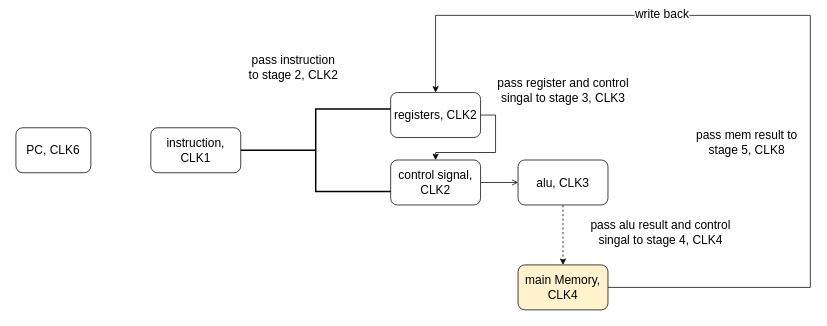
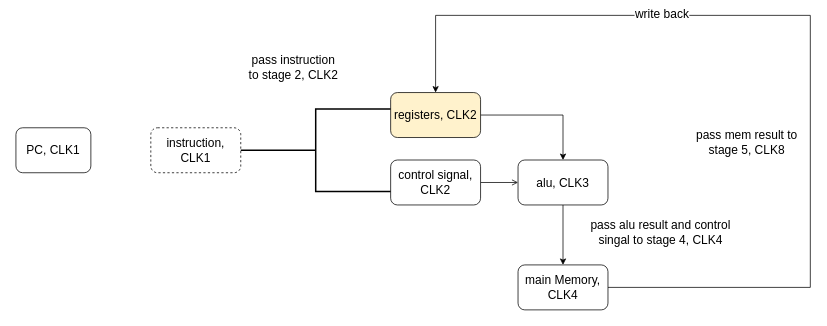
- <mxCell id="15" value="pass register and control &lt;br&gt;singal to stage 3, CLK3" style="text;html=1;align=center;verticalAlign=middle;resizable=0;points=[];autosize=1;strokeColor=none;fontSize=16;" vertex="1" parent="1"><mxGeometry x="655" y="100" width="190" height="40" as="geometry" /></mxCell>
- <mxCell id="12" value="registers, CLK2" style="rounded=1;whiteSpace=wrap;html=1;fontSize=16;" vertex="1" parent="1"><mxGeometry x="520" y="123" width="120" height="60" as="geometry" /></mxCell>
+ <mxCell id="12" value="registers, CLK2" style="rounded=1;whiteSpace=wrap;html=1;fontSize=16;fillColor=#fff2cc;" vertex="1" parent="1"><mxGeometry x="520" y="123" width="120" height="60" as="geometry" /></mxCell>
- <mxCell id="2" value="PC, CLK6" style="rounded=1;whiteSpace=wrap;html=1;fontSize=16;" vertex="1" parent="1"><mxGeometry x="20" y="170" width="100" height="60" as="geometry" /></mxCell>
+ <mxCell id="2" value="PC, CLK1" style="rounded=1;whiteSpace=wrap;html=1;fontSize=16;" vertex="1" parent="1"><mxGeometry x="20" y="170" width="100" height="60" as="geometry" /></mxCell>
- <mxCell id="3" value="instruction, CLK1" style="rounded=1;whiteSpace=wrap;html=1;fontSize=16;" vertex="1" parent="1"><mxGeometry x="200" y="170" width="120" height="60" as="geometry" /></mxCell>
+ <mxCell id="3" value="instruction, CLK1" style="rounded=1;whiteSpace=wrap;html=1;fontSize=16;dashed=1;" vertex="1" parent="1"><mxGeometry x="200" y="170" width="120" height="60" as="geometry" /></mxCell>
- <mxCell id="11" style="edgeStyle=orthogonalEdgeStyle;rounded=0;orthogonalLoop=1;jettySize=auto;html=1;exitX=1;exitY=0.5;exitDx=0;exitDy=0;fontSize=16;" edge="1" parent="1" source="12" target="5"><mxGeometry relative="1" as="geometry" /></mxCell>
+ <mxCell id="11" style="edgeStyle=orthogonalEdgeStyle;rounded=0;orthogonalLoop=1;jettySize=auto;html=1;exitX=1;exitY=0.5;exitDx=0;exitDy=0;entryX=0.5;entryY=0;entryDx=0;entryDy=0;fontSize=16;" edge="1" parent="1" source="12" target="7"><mxGeometry relative="1" as="geometry" /></mxCell>
- <mxCell id="6" style="edgeStyle=orthogonalEdgeStyle;rounded=0;orthogonalLoop=1;jettySize=auto;html=1;entryX=0.5;entryY=0;entryDx=0;entryDy=0;fontSize=16;dashed=1;" edge="1" parent="1" source="7" target="10"><mxGeometry relative="1" as="geometry" /></mxCell>
+ <mxCell id="6" style="edgeStyle=orthogonalEdgeStyle;rounded=0;orthogonalLoop=1;jettySize=auto;html=1;entryX=0.5;entryY=0;entryDx=0;entryDy=0;fontSize=16;" edge="1" parent="1" source="7" target="10"><mxGeometry relative="1" as="geometry" /></mxCell>
- <mxCell id="10" value="main Memory, CLK4" style="rounded=1;whiteSpace=wrap;html=1;fontSize=16;fillColor=#fff2cc;" vertex="1" parent="1"><mxGeometry x="690" y="353" width="120" height="60" as="geometry" /></mxCell>
+ <mxCell id="10" value="main Memory, CLK4" style="rounded=1;whiteSpace=wrap;html=1;fontSize=16;" vertex="1" parent="1"><mxGeometry x="690" y="353" width="120" height="60" as="geometry" /></mxCell>
